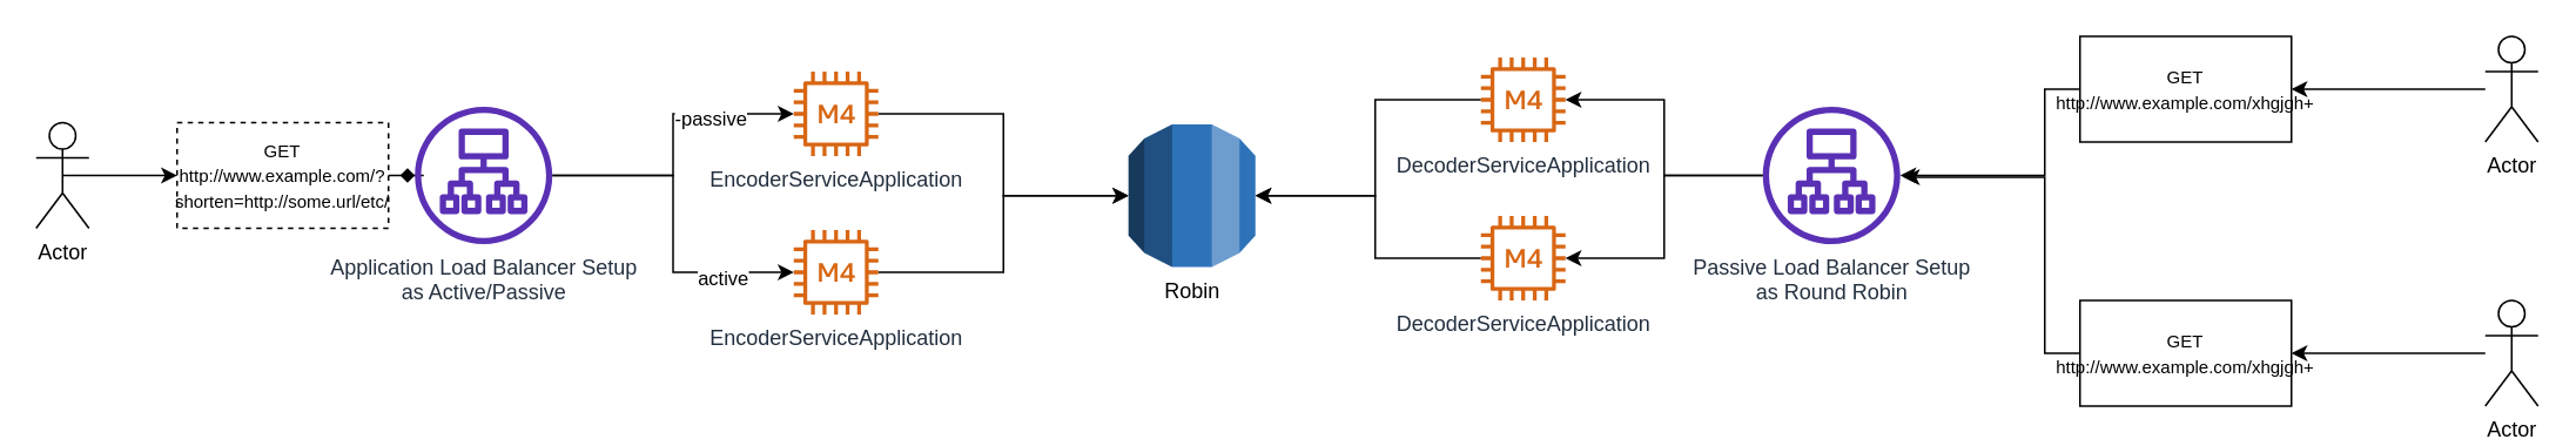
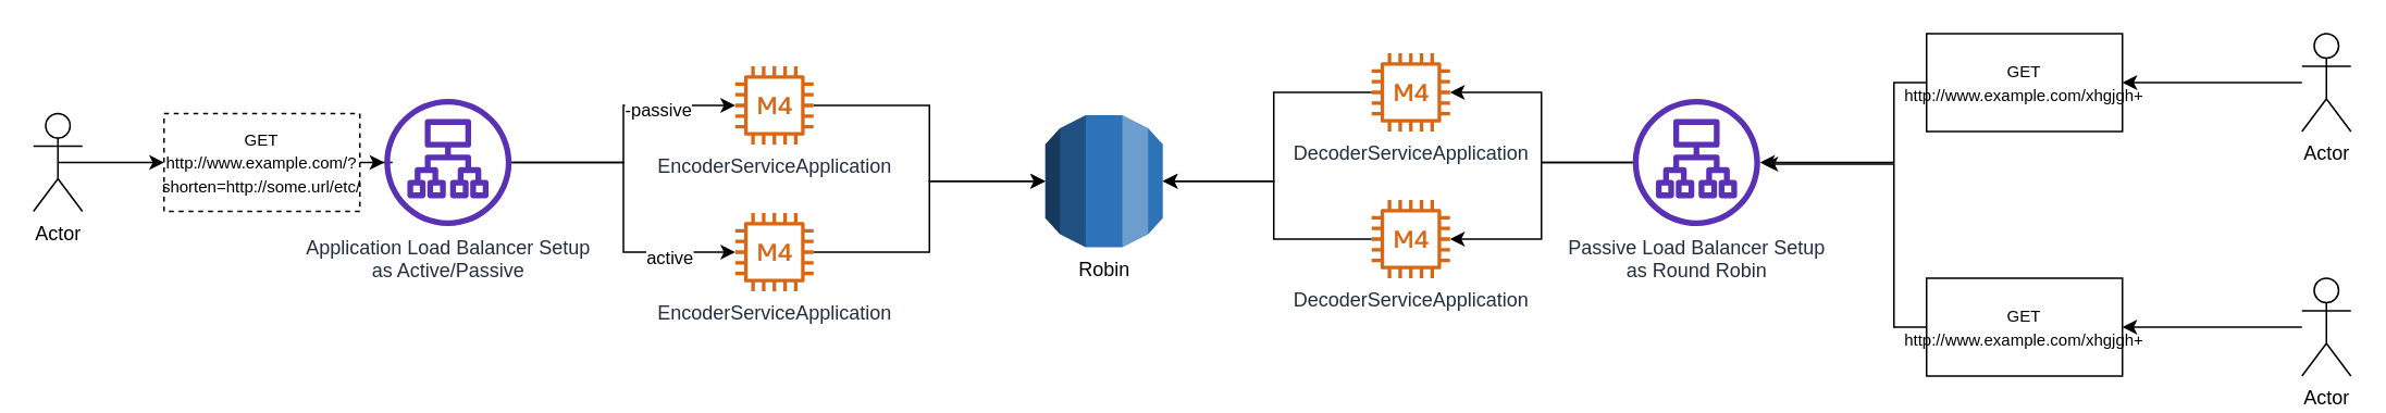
- <mxCell id="2" style="edgeStyle=orthogonalEdgeStyle;rounded=0;orthogonalLoop=1;jettySize=auto;html=1;exitX=1;exitY=0.5;exitDx=0;exitDy=0;endArrow=diamond;" edge="1" parent="1" source="3" target="14"><mxGeometry relative="1" as="geometry" /></mxCell>
+ <mxCell id="2" style="edgeStyle=orthogonalEdgeStyle;rounded=0;orthogonalLoop=1;jettySize=auto;html=1;exitX=1;exitY=0.5;exitDx=0;exitDy=0;" edge="1" parent="1" source="3" target="14"><mxGeometry relative="1" as="geometry" /></mxCell>
